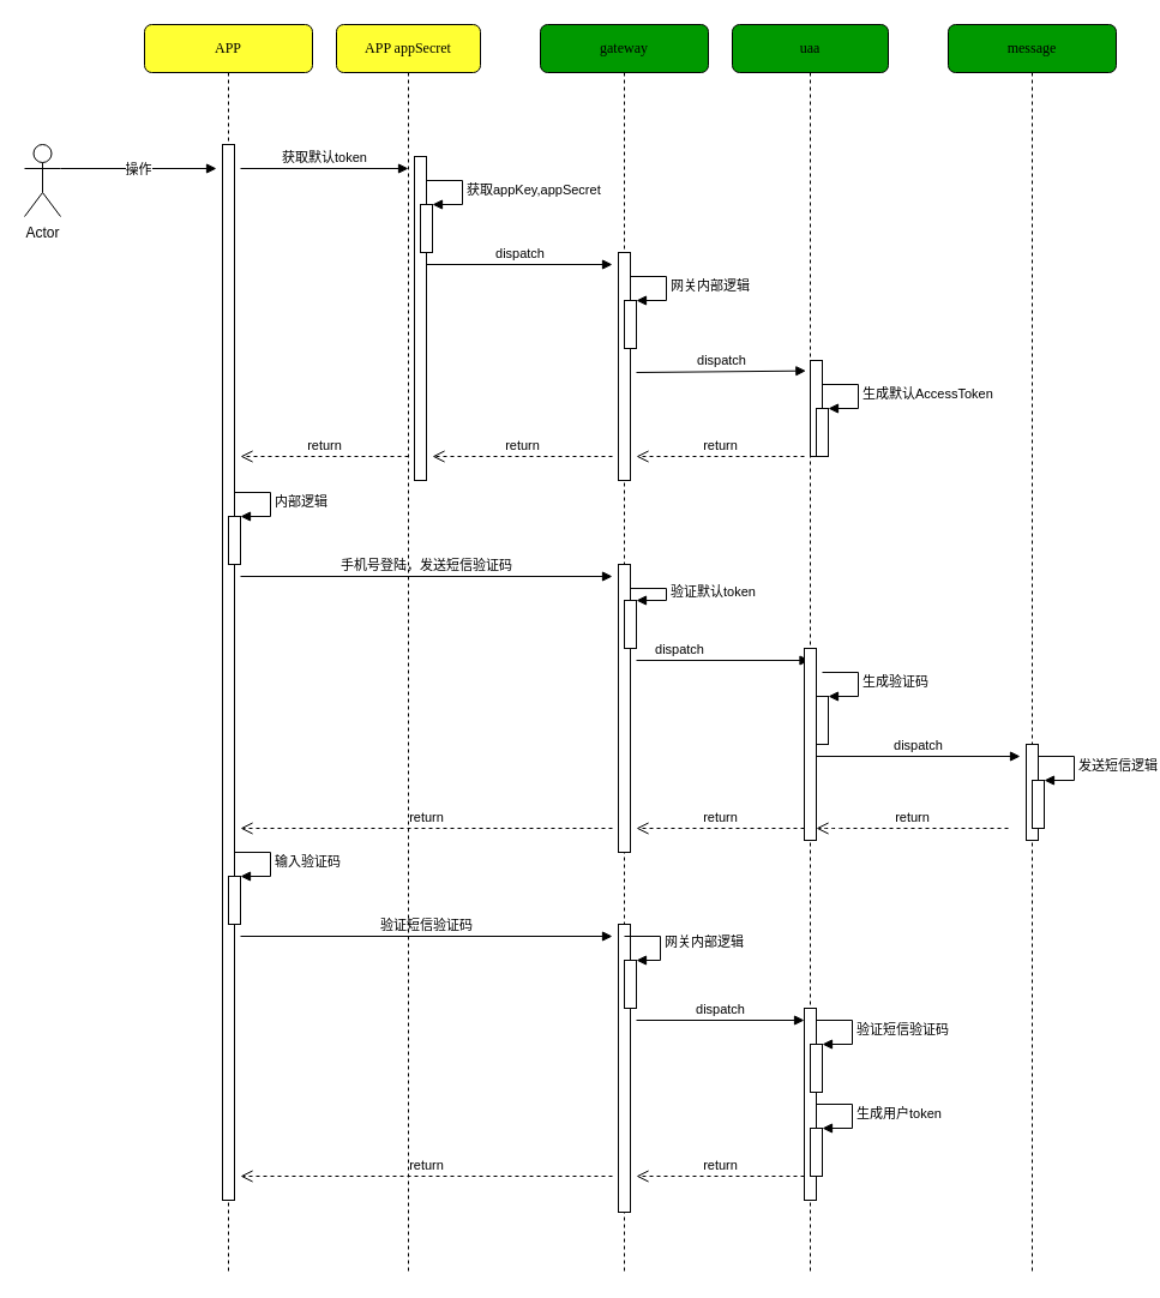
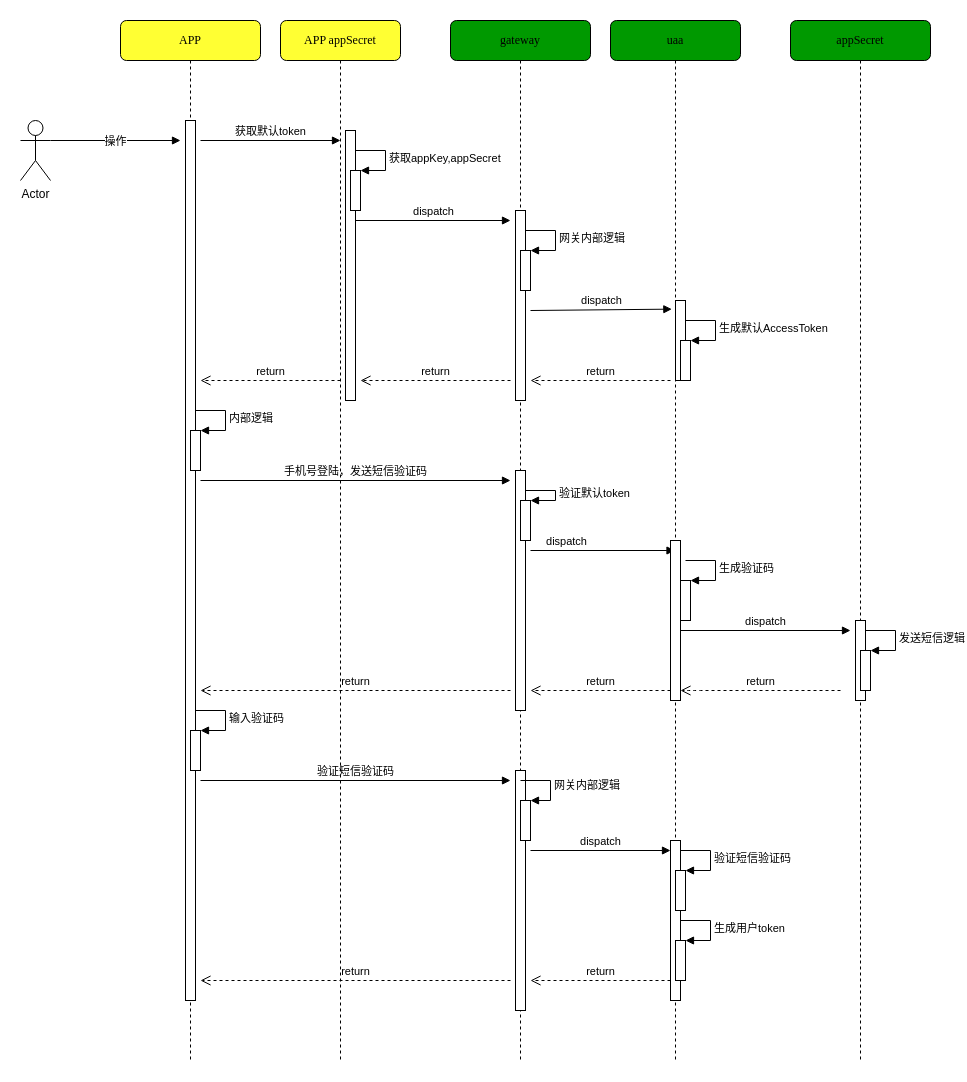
- <mxCell id="32" value="message" style="shape=umlLifeline;perimeter=lifelinePerimeter;whiteSpace=wrap;html=1;container=1;collapsible=0;recursiveResize=0;outlineConnect=0;rounded=1;shadow=0;comic=0;labelBackgroundColor=none;strokeWidth=1;fontFamily=Verdana;fontSize=12;align=center;fillColor=#009900;" parent="1" vertex="1"><mxGeometry x="790" y="20" width="140" height="1040" as="geometry" /></mxCell>
+ <mxCell id="32" value="appSecret" style="shape=umlLifeline;perimeter=lifelinePerimeter;whiteSpace=wrap;html=1;container=1;collapsible=0;recursiveResize=0;outlineConnect=0;rounded=1;shadow=0;comic=0;labelBackgroundColor=none;strokeWidth=1;fontFamily=Verdana;fontSize=12;align=center;fillColor=#009900;" parent="1" vertex="1"><mxGeometry x="790" y="20" width="140" height="1040" as="geometry" /></mxCell>
